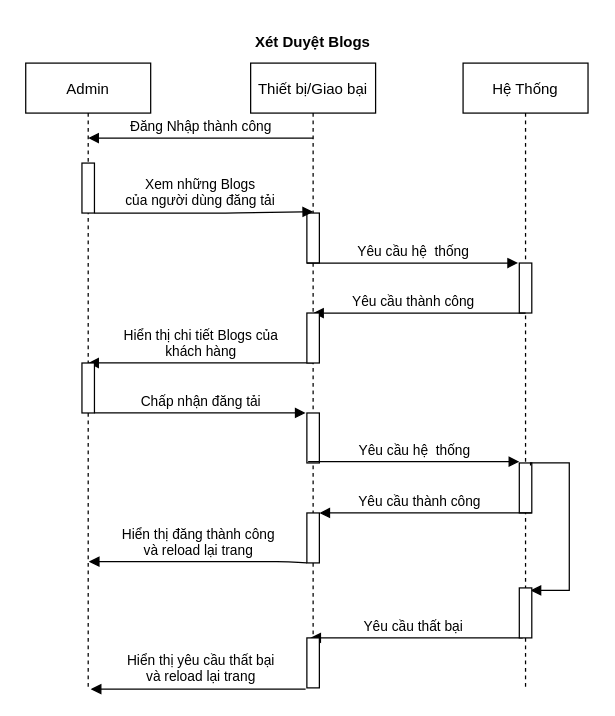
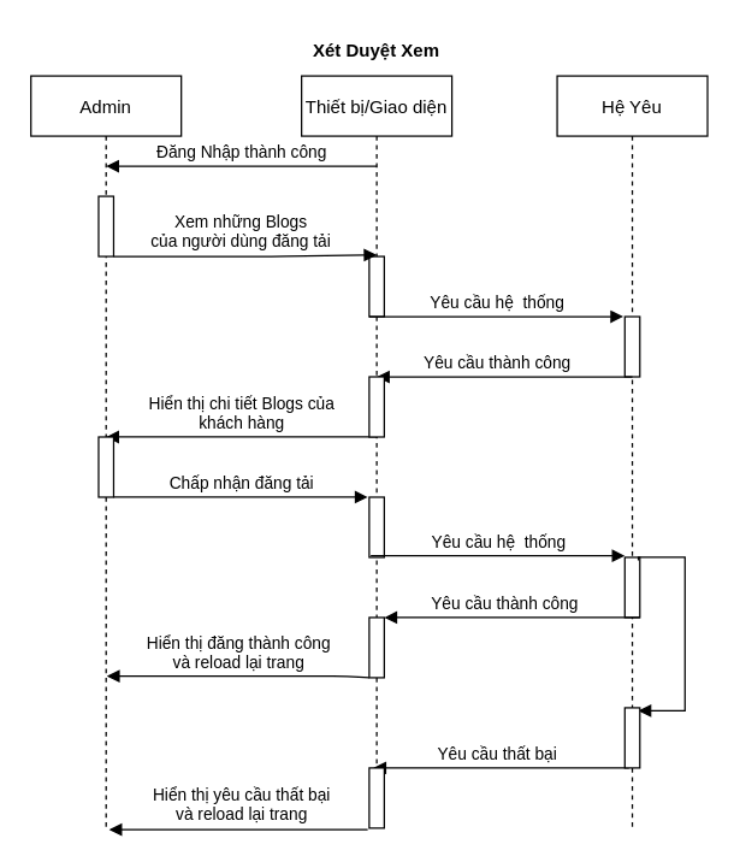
- <mxCell id="18" value="Xét Duyệt Blogs" style="text;align=center;fontStyle=1;verticalAlign=middle;spacingLeft=3;spacingRight=3;strokeColor=none;rotatable=0;points=[[0,0.5],[1,0.5]];portConstraint=eastwest;" vertex="1" parent="1"><mxGeometry x="210" y="20" width="80" height="26" as="geometry" /></mxCell>
+ <mxCell id="18" value="Xét Duyệt Xem" style="text;align=center;fontStyle=1;verticalAlign=middle;spacingLeft=3;spacingRight=3;strokeColor=none;rotatable=0;points=[[0,0.5],[1,0.5]];portConstraint=eastwest;" vertex="1" parent="1"><mxGeometry x="210" y="20" width="80" height="26" as="geometry" /></mxCell>
- <mxCell id="4" value="Thiết bị/Giao bại" style="shape=umlLifeline;perimeter=lifelinePerimeter;container=1;collapsible=0;recursiveResize=0;rounded=0;shadow=0;strokeWidth=1;" vertex="1" parent="1"><mxGeometry x="200" y="50" width="100" height="500" as="geometry" /></mxCell>
+ <mxCell id="4" value="Thiết bị/Giao diện" style="shape=umlLifeline;perimeter=lifelinePerimeter;container=1;collapsible=0;recursiveResize=0;rounded=0;shadow=0;strokeWidth=1;" vertex="1" parent="1"><mxGeometry x="200" y="50" width="100" height="500" as="geometry" /></mxCell>
- <mxCell id="7" value="Hệ Thống" style="shape=umlLifeline;perimeter=lifelinePerimeter;container=1;collapsible=0;recursiveResize=0;rounded=0;shadow=0;strokeWidth=1;" vertex="1" parent="1"><mxGeometry x="370" y="50" width="100" height="500" as="geometry" /></mxCell>
+ <mxCell id="7" value="Hệ Yêu" style="shape=umlLifeline;perimeter=lifelinePerimeter;container=1;collapsible=0;recursiveResize=0;rounded=0;shadow=0;strokeWidth=1;" vertex="1" parent="1"><mxGeometry x="370" y="50" width="100" height="500" as="geometry" /></mxCell>
